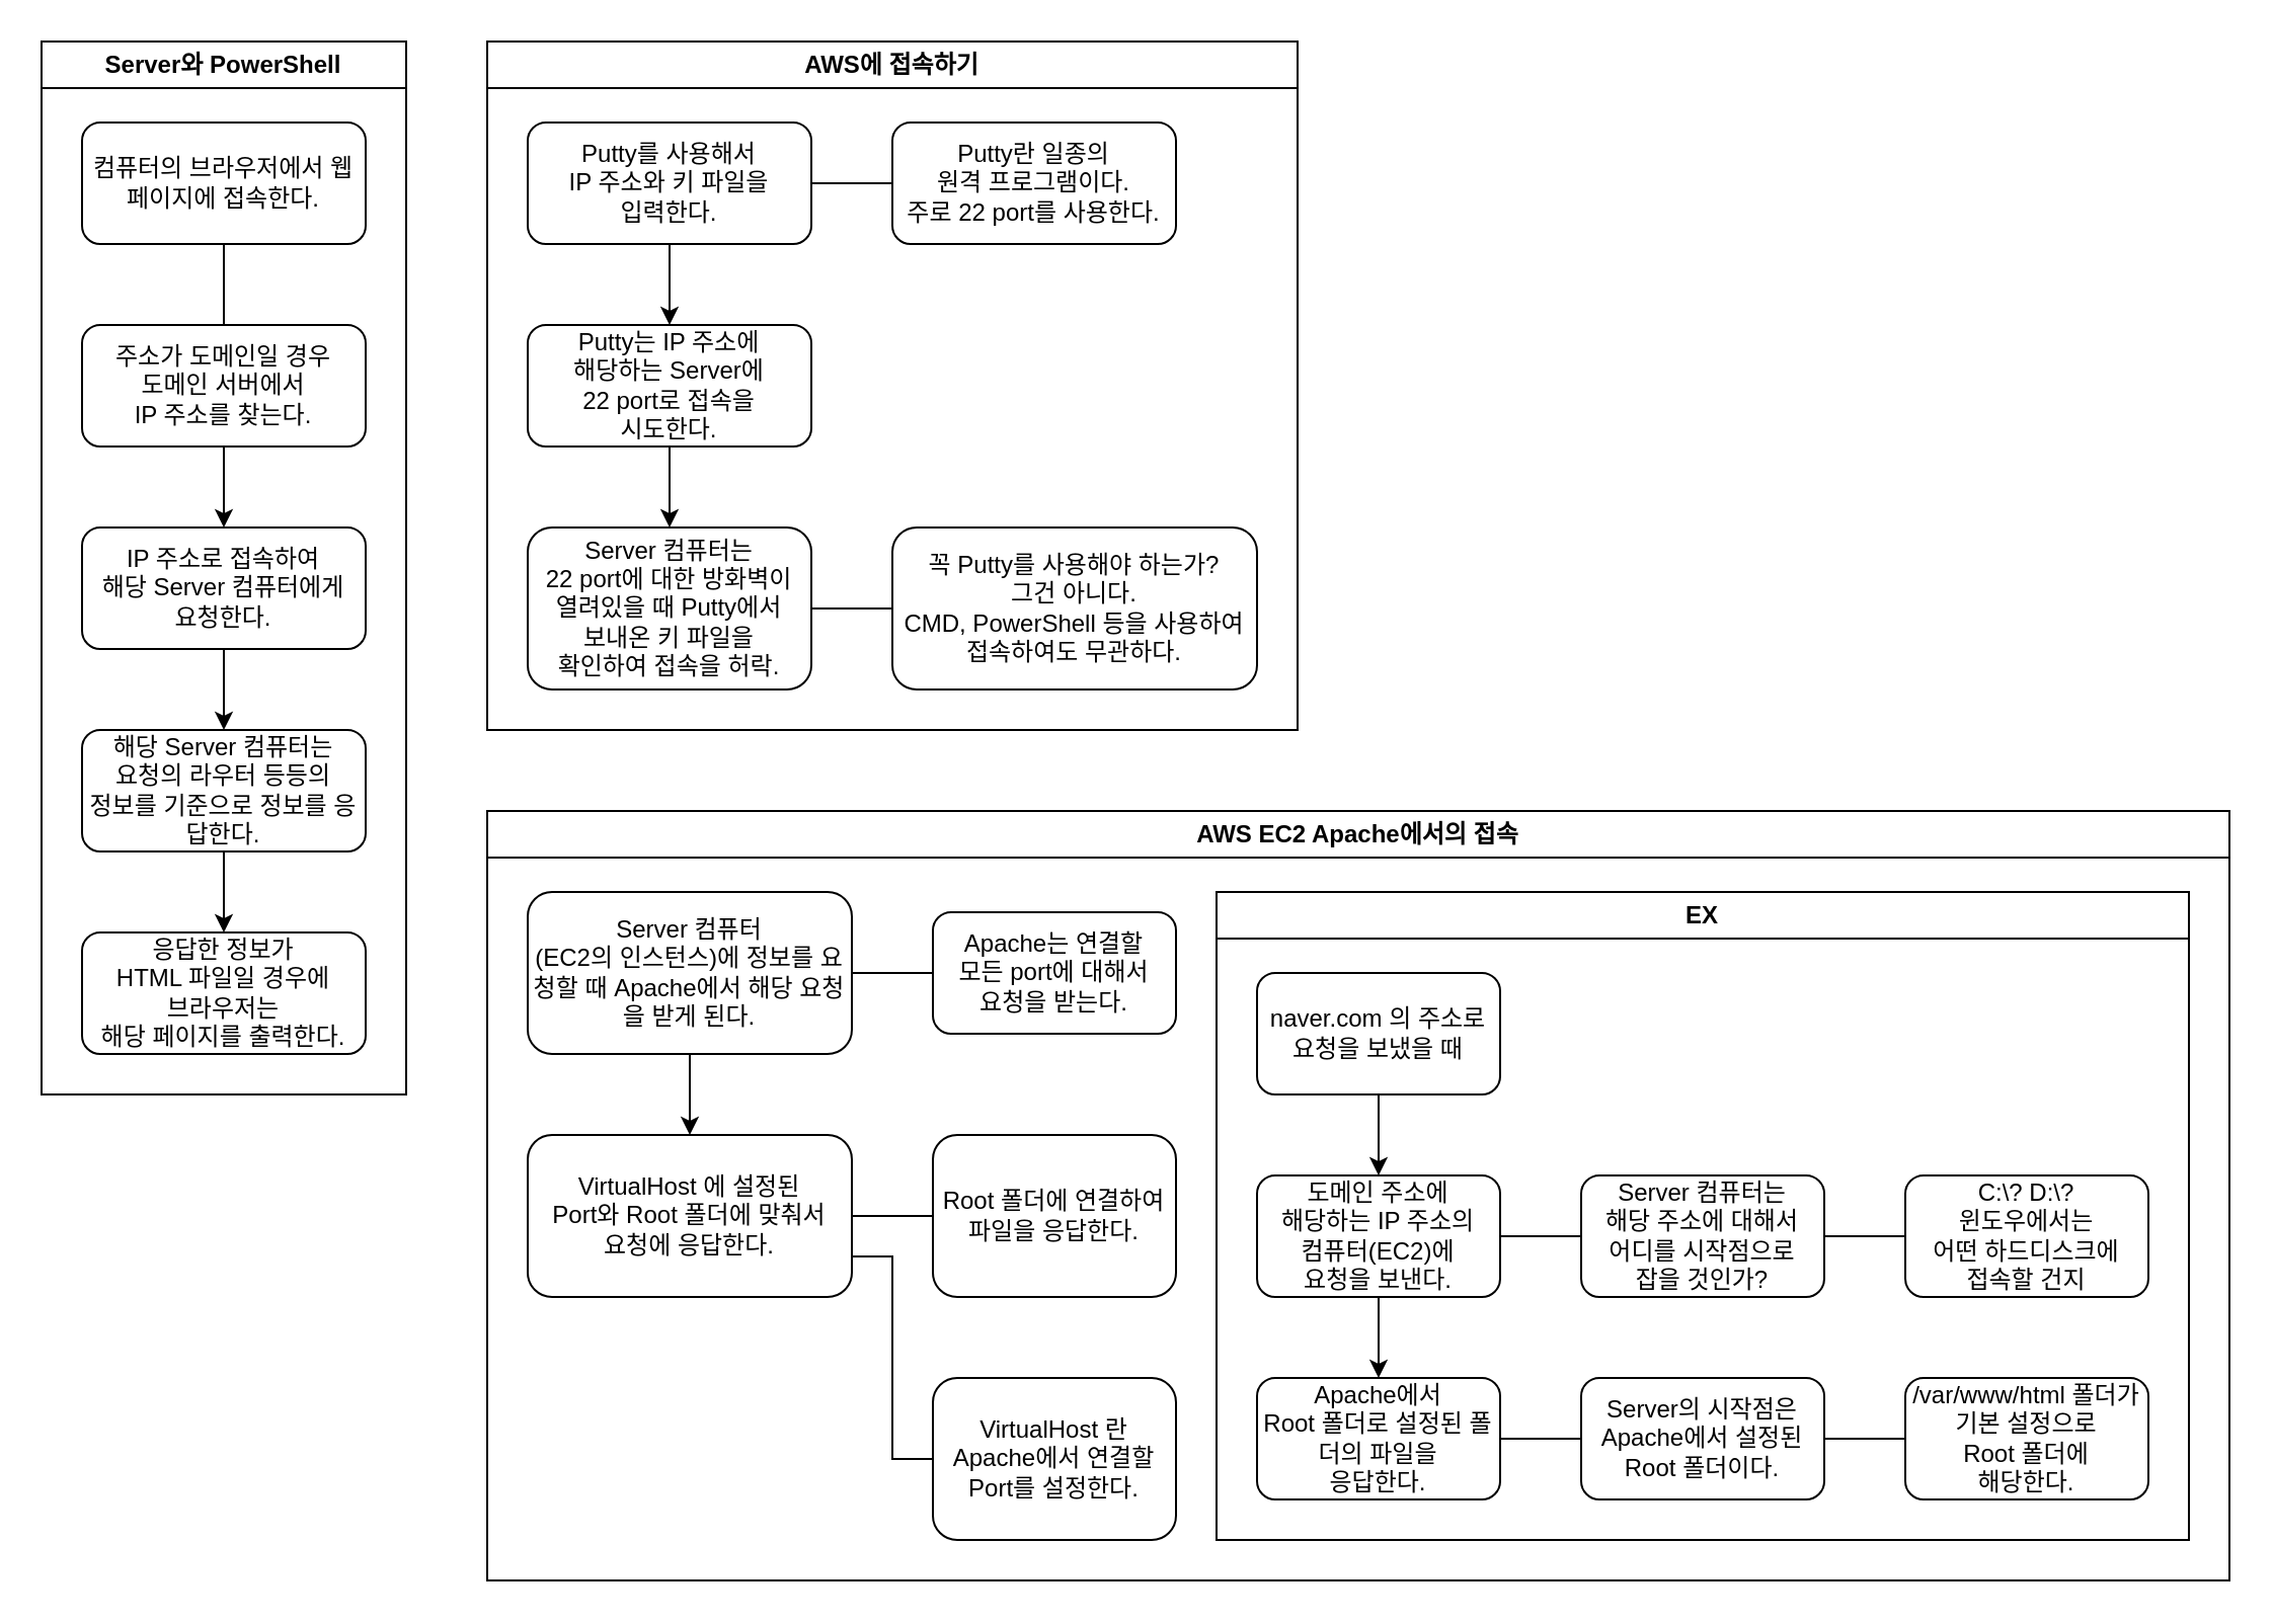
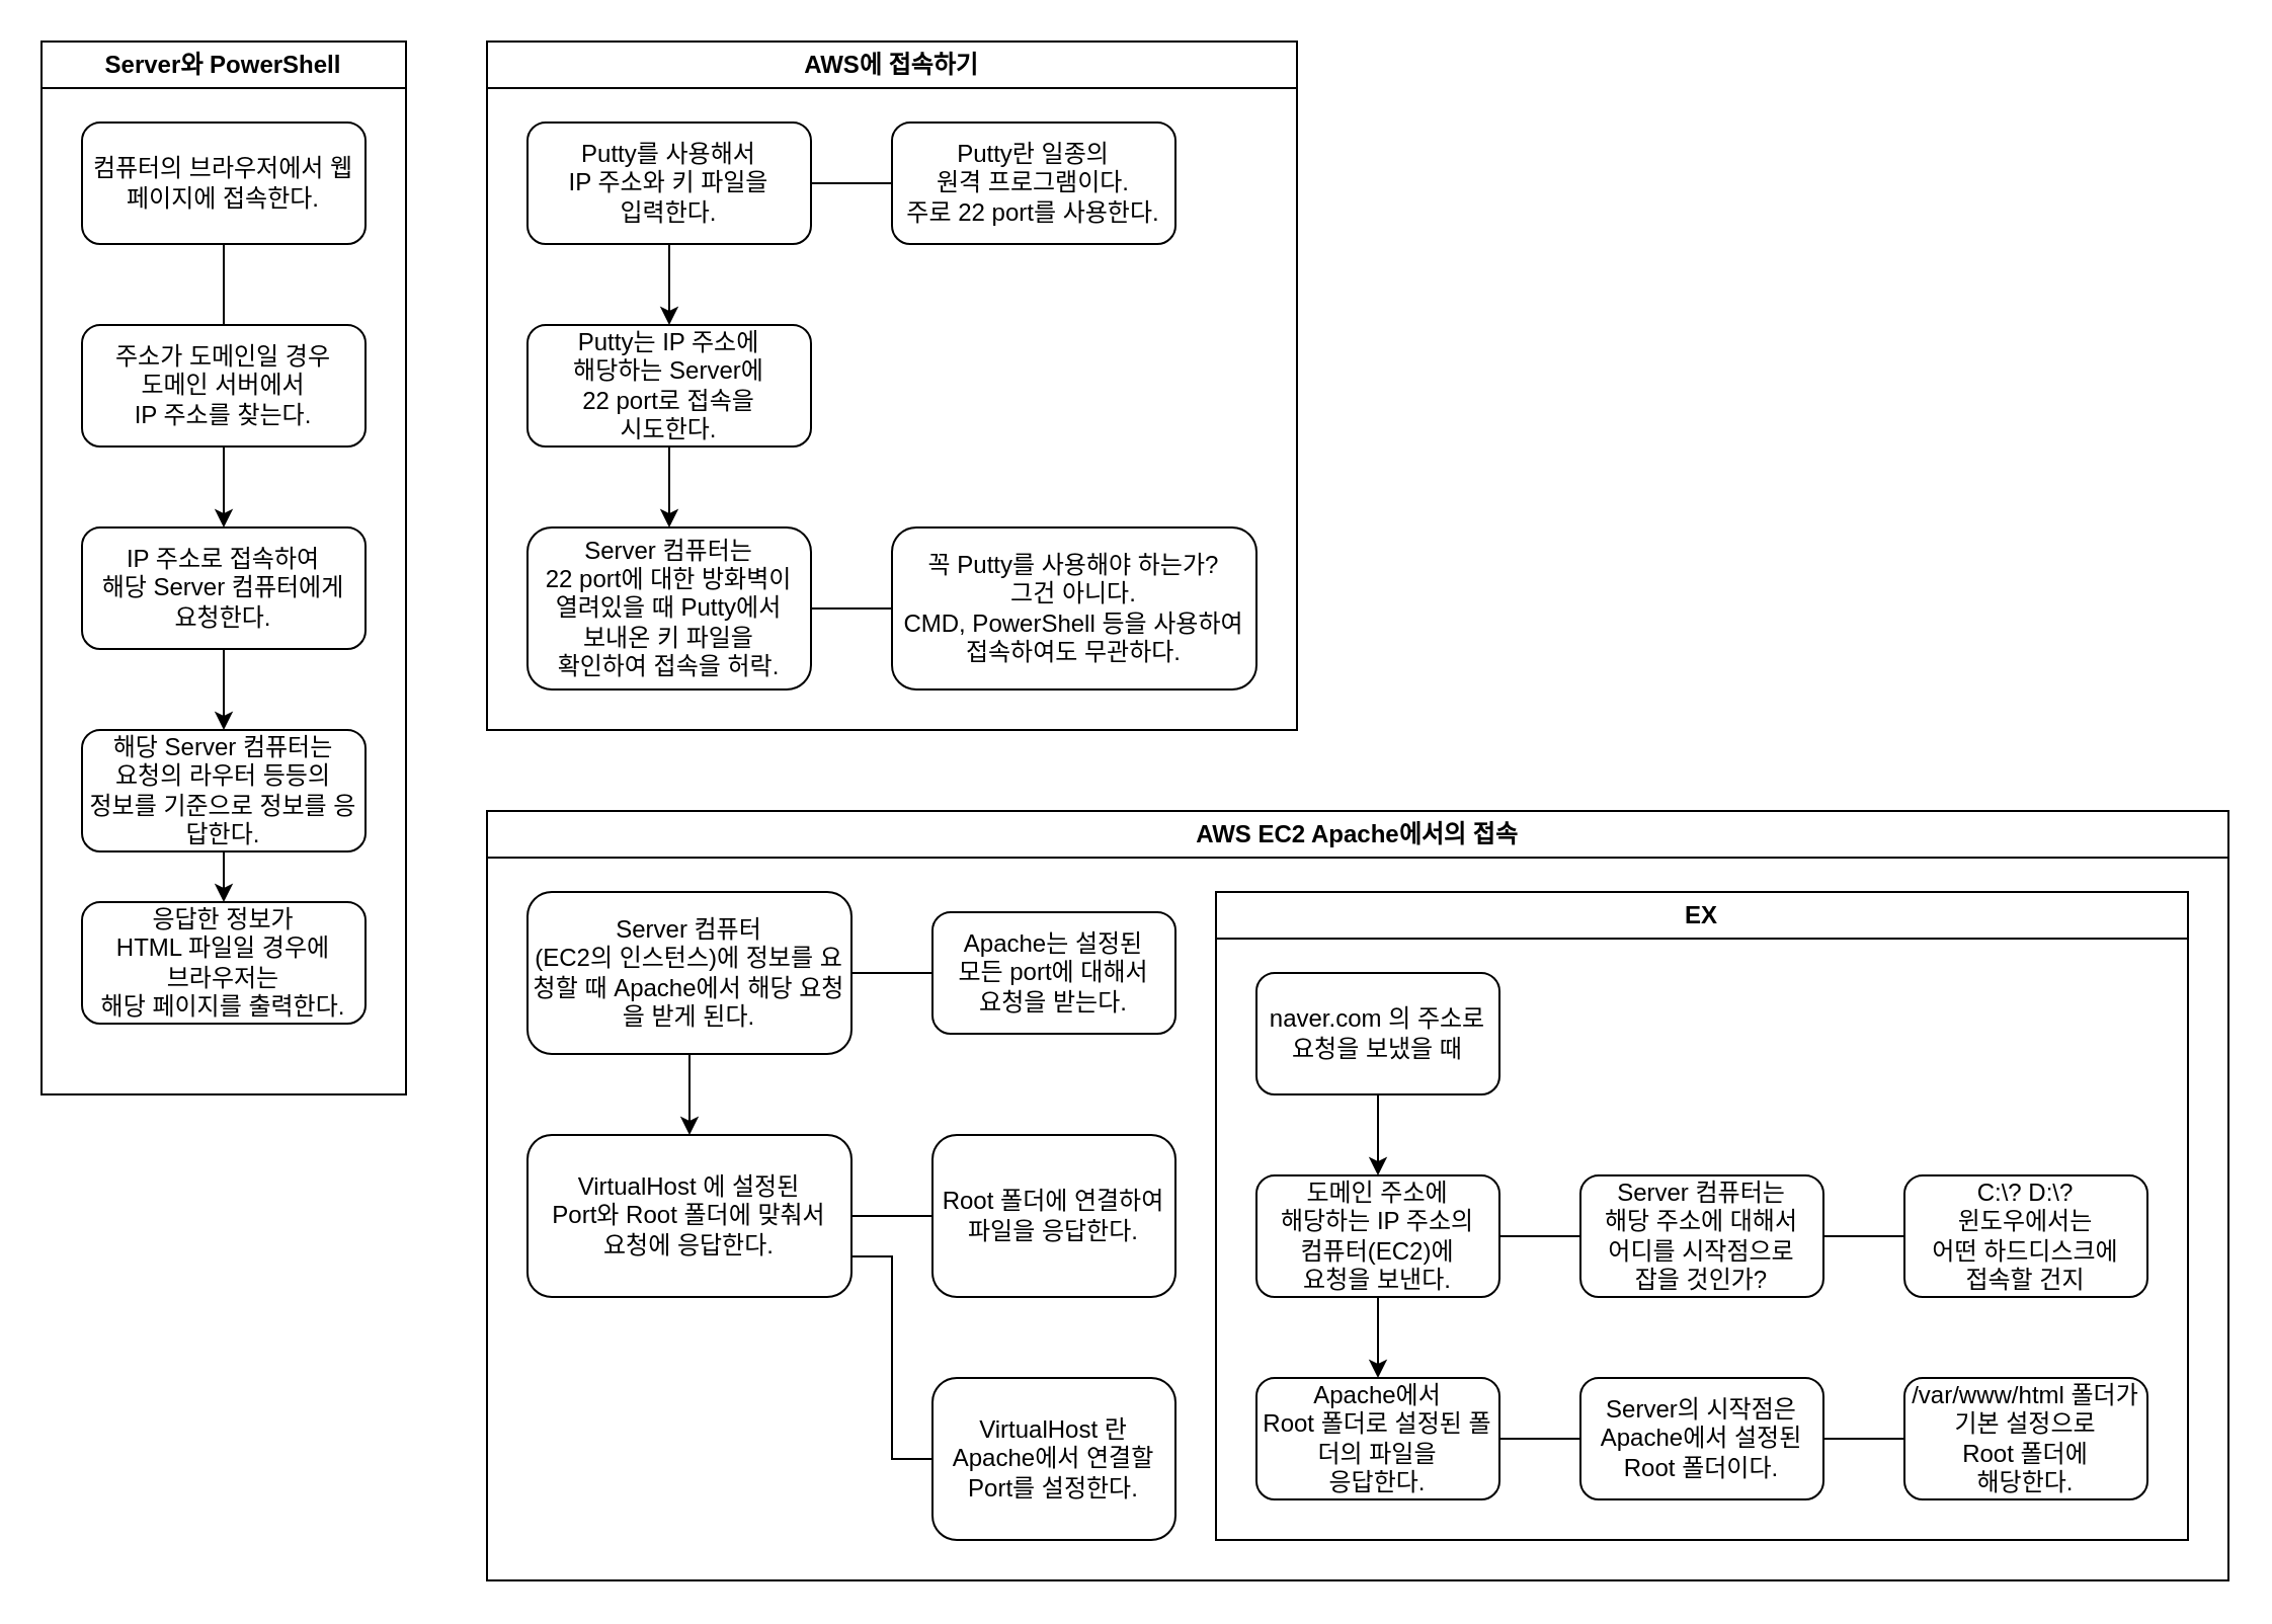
- <mxCell id="25" value="Apache는 연결할&lt;br&gt;모든 port에 대해서&lt;br&gt;요청을 받는다." style="rounded=1;whiteSpace=wrap;html=1;" vertex="1" parent="22"><mxGeometry x="220" y="50" width="120" height="60" as="geometry" /></mxCell>
+ <mxCell id="25" value="Apache는 설정된&lt;br&gt;모든 port에 대해서&lt;br&gt;요청을 받는다." style="rounded=1;whiteSpace=wrap;html=1;" vertex="1" parent="22"><mxGeometry x="220" y="50" width="120" height="60" as="geometry" /></mxCell>
- <mxCell id="11" value="응답한 정보가&lt;br&gt;HTML 파일일 경우에&lt;br&gt;브라우저는&lt;br&gt;해당 페이지를 출력한다." style="rounded=1;whiteSpace=wrap;html=1;" vertex="1" parent="2"><mxGeometry x="20" y="440" width="140" height="60" as="geometry" /></mxCell>
+ <mxCell id="11" value="응답한 정보가&lt;br&gt;HTML 파일일 경우에&lt;br&gt;브라우저는&lt;br&gt;해당 페이지를 출력한다." style="rounded=1;whiteSpace=wrap;html=1;" vertex="1" parent="2"><mxGeometry x="20" y="425" width="140" height="60" as="geometry" /></mxCell>
